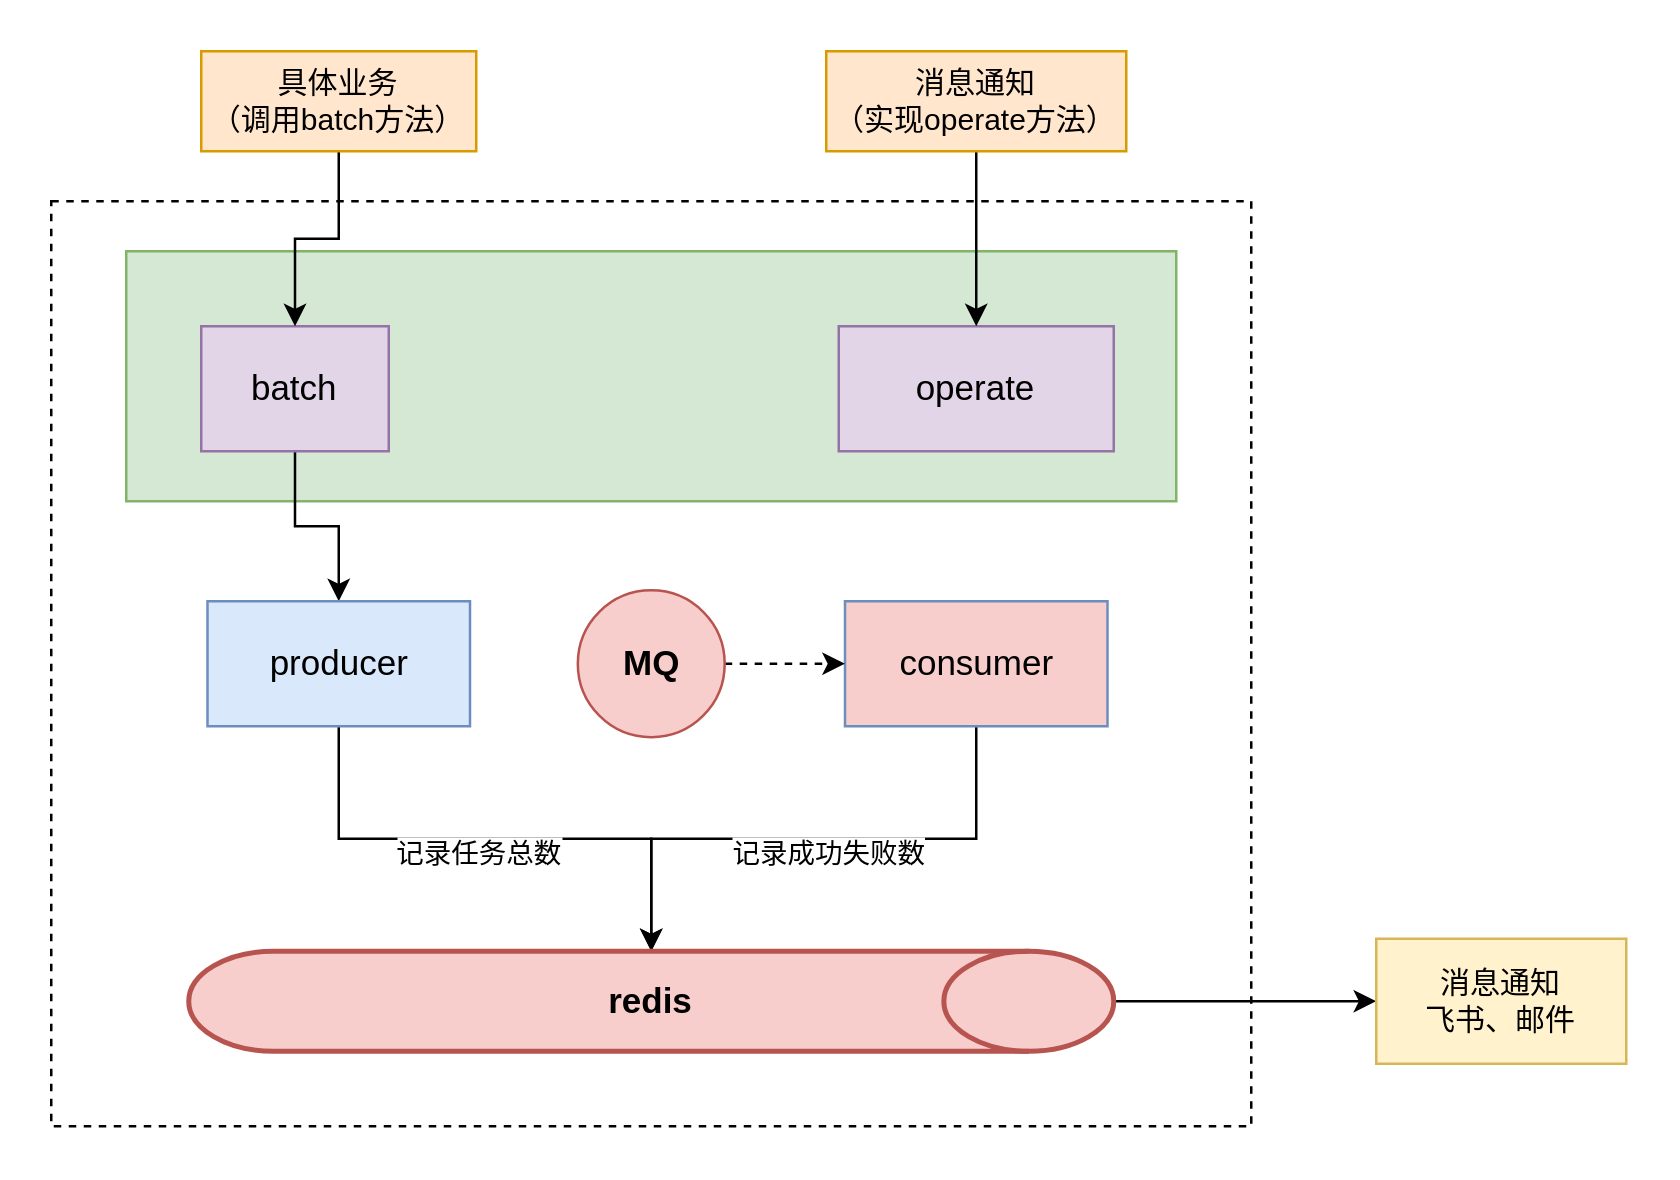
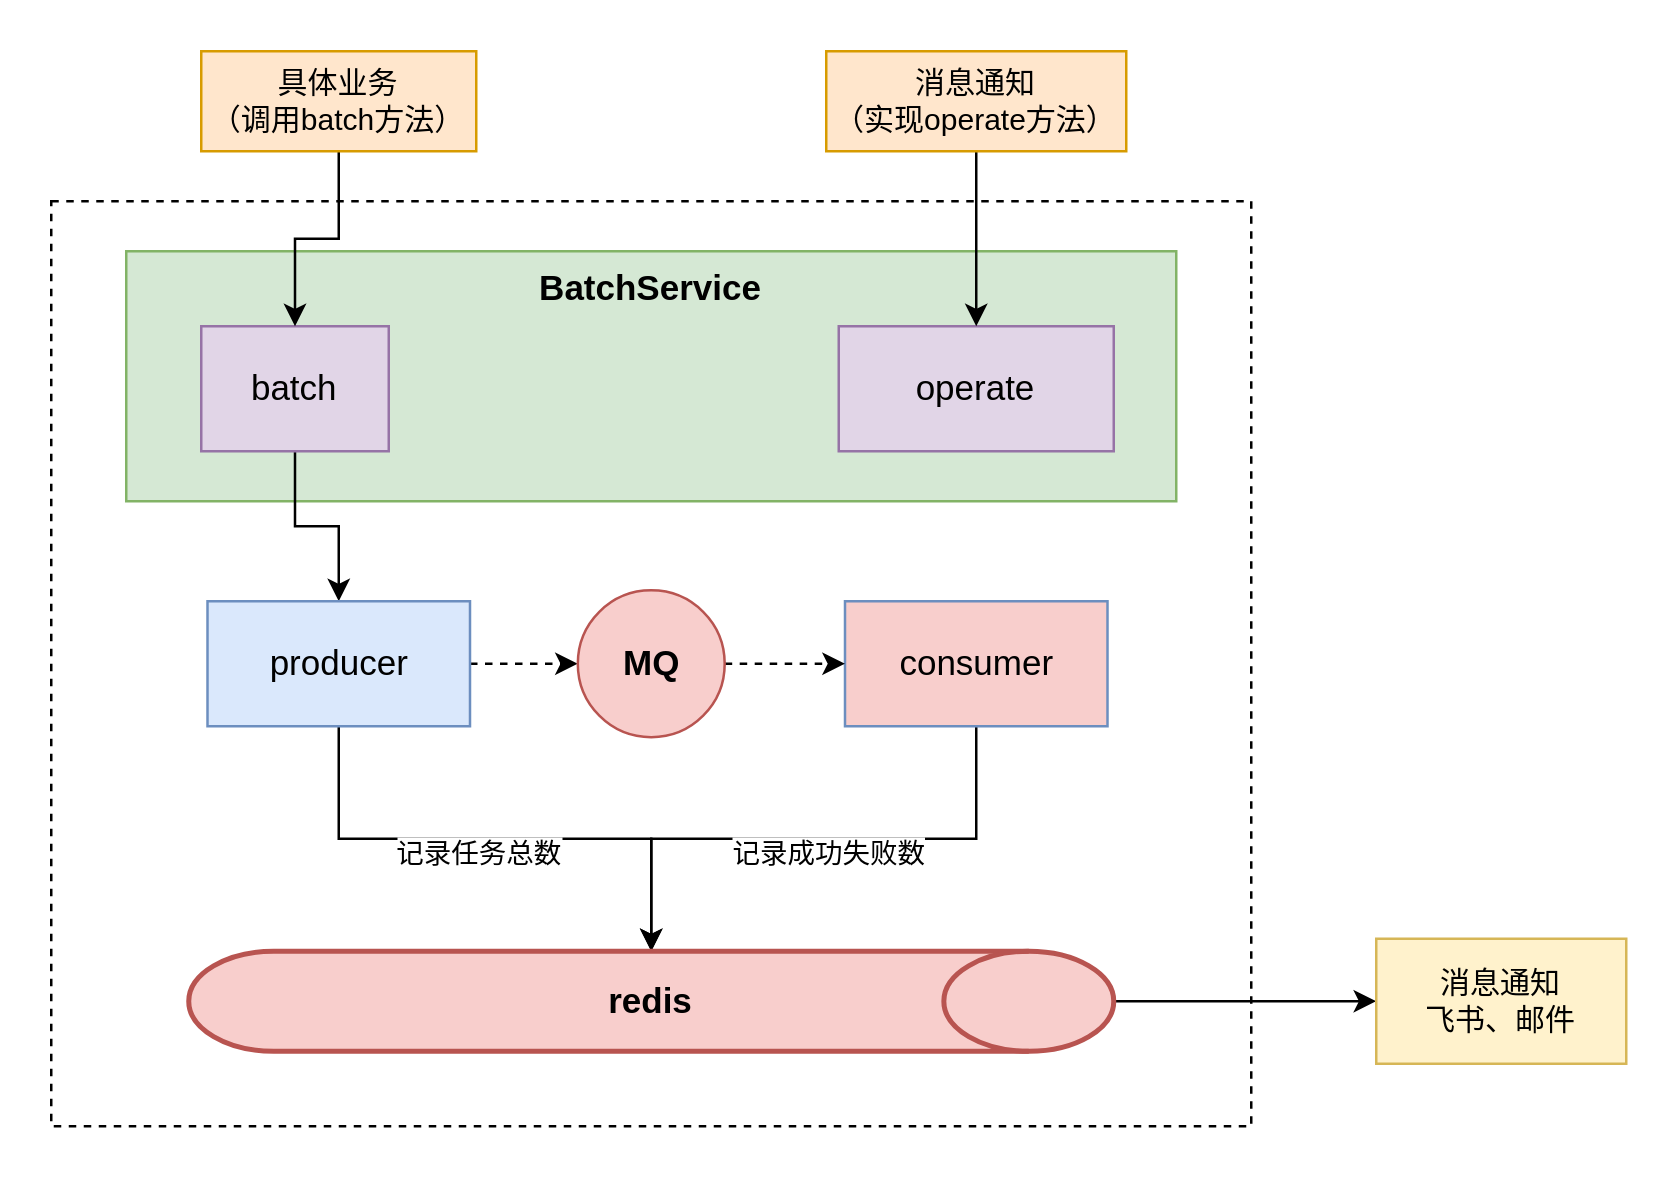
+ <mxCell id="18" value="&lt;b&gt;&lt;font style=&quot;font-size: 14px;&quot;&gt;BatchService&lt;/font&gt;&lt;/b&gt;" style="text;html=1;strokeColor=none;fillColor=none;align=center;verticalAlign=middle;whiteSpace=wrap;rounded=0;" vertex="1" parent="1"><mxGeometry x="215" y="100" width="90" height="30" as="geometry" /></mxCell>
+ <mxCell id="9" style="edgeStyle=orthogonalEdgeStyle;rounded=0;orthogonalLoop=1;jettySize=auto;html=1;exitX=1;exitY=0.5;exitDx=0;exitDy=0;dashed=1;" edge="1" parent="1" source="10" target="15"><mxGeometry relative="1" as="geometry" /></mxCell>
